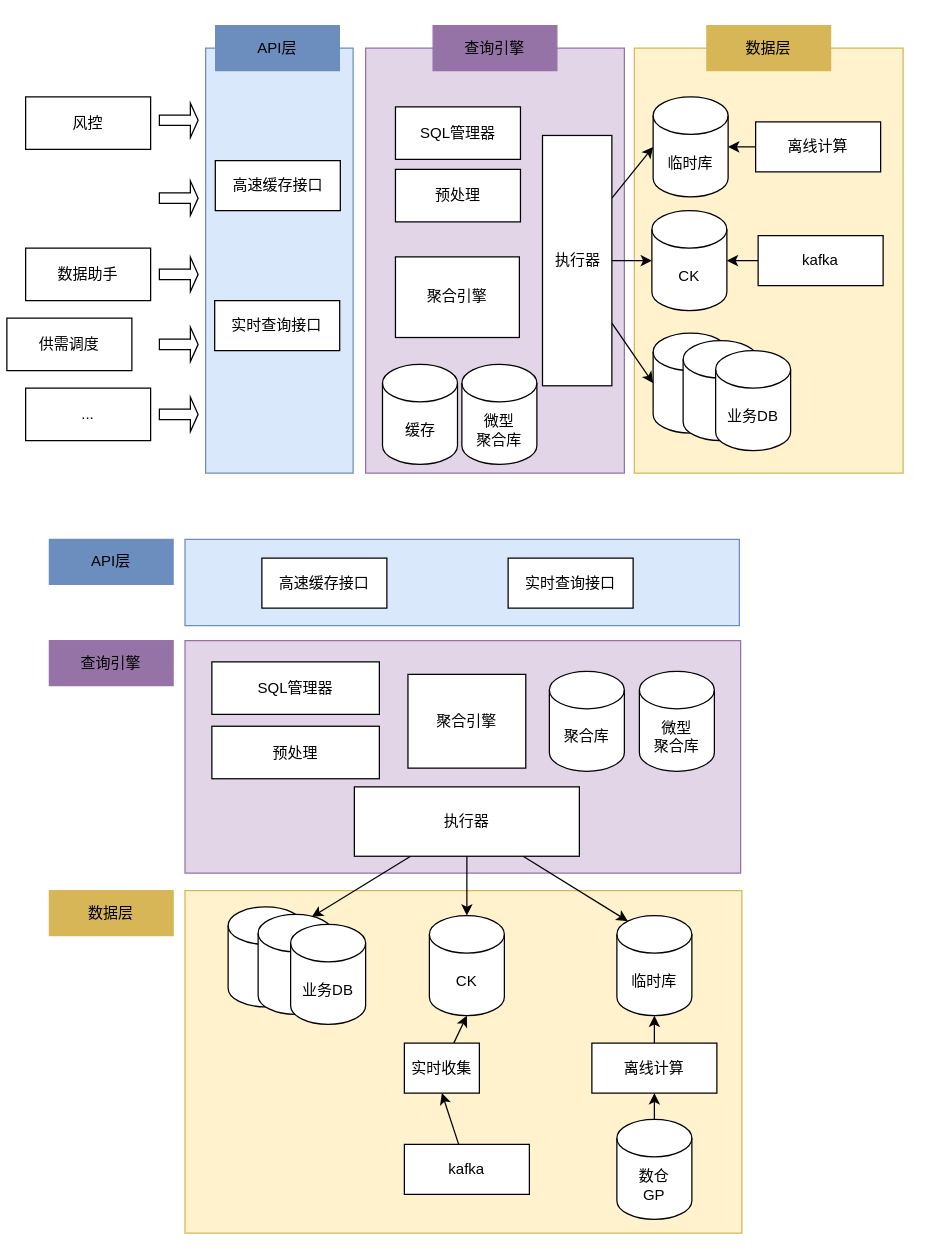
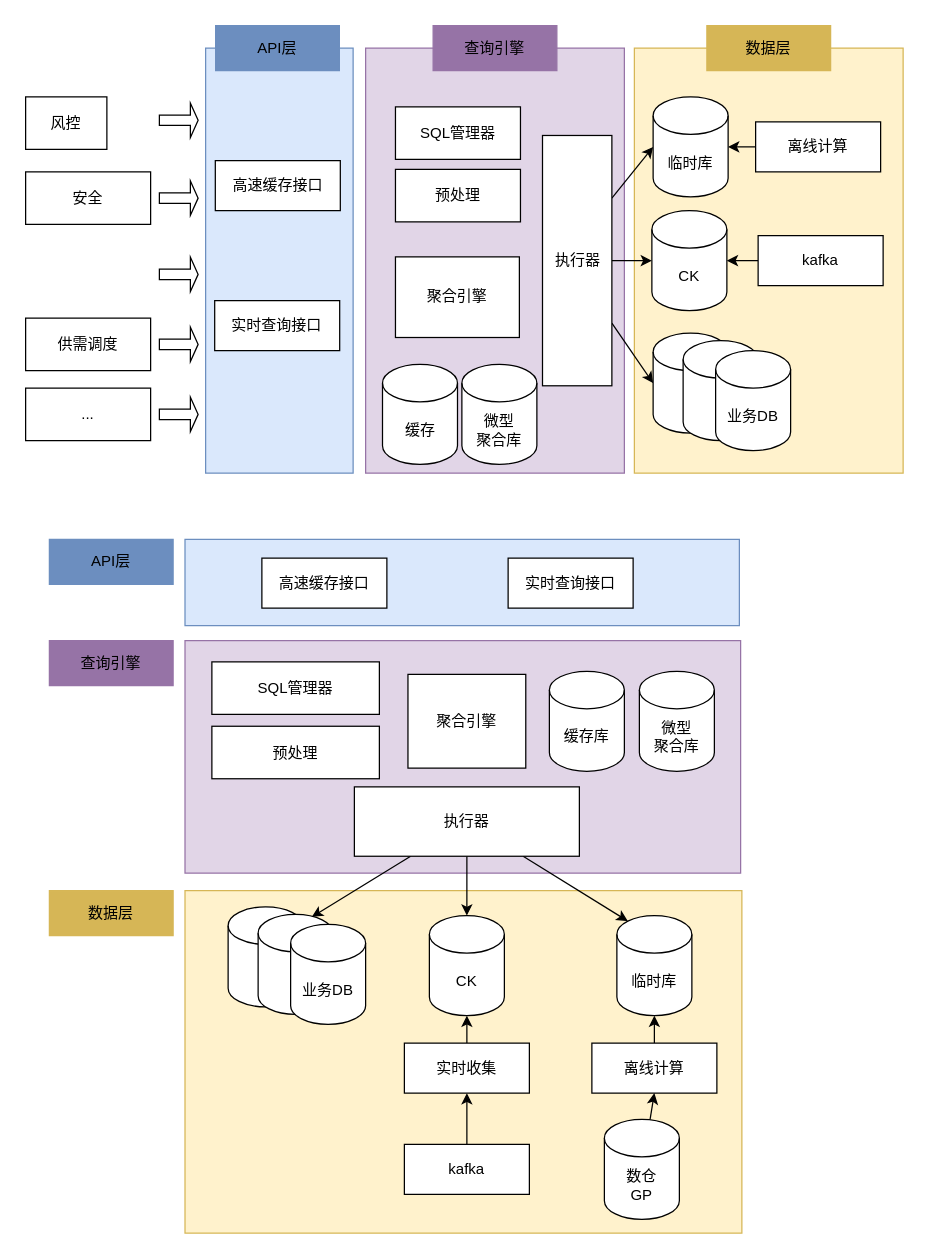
- <mxCell id="60" value="风控" style="rounded=0;whiteSpace=wrap;html=1;" vertex="1" parent="1"><mxGeometry x="20" y="77" width="100" height="42" as="geometry" /></mxCell>
+ <mxCell id="60" value="风控" style="rounded=0;whiteSpace=wrap;html=1;" vertex="1" parent="1"><mxGeometry x="20" y="77" width="65" height="42" as="geometry" /></mxCell>
+ <mxCell id="61" value="安全" style="rounded=0;whiteSpace=wrap;html=1;" vertex="1" parent="1"><mxGeometry x="20" y="137" width="100" height="42" as="geometry" /></mxCell>
- <mxCell id="62" value="数据助手" style="rounded=0;whiteSpace=wrap;html=1;" vertex="1" parent="1"><mxGeometry x="20" y="198" width="100" height="42" as="geometry" /></mxCell>
- <mxCell id="63" value="供需调度" style="rounded=0;whiteSpace=wrap;html=1;" vertex="1" parent="1"><mxGeometry x="5" y="254" width="100" height="42" as="geometry" /></mxCell>
+ <mxCell id="63" value="供需调度" style="rounded=0;whiteSpace=wrap;html=1;" vertex="1" parent="1"><mxGeometry x="20" y="254" width="100" height="42" as="geometry" /></mxCell>
- <mxCell id="45" value="聚合库" style="shape=cylinder3;whiteSpace=wrap;html=1;boundedLbl=1;backgroundOutline=1;size=15;" vertex="1" parent="1"><mxGeometry x="439" y="536.5" width="60" height="80" as="geometry" /></mxCell>
+ <mxCell id="45" value="缓存库" style="shape=cylinder3;whiteSpace=wrap;html=1;boundedLbl=1;backgroundOutline=1;size=15;" vertex="1" parent="1"><mxGeometry x="439" y="536.5" width="60" height="80" as="geometry" /></mxCell>
- <mxCell id="58" value="实时收集" style="rounded=0;whiteSpace=wrap;html=1;" vertex="1" parent="1"><mxGeometry x="323" y="834" width="60" height="40" as="geometry" /></mxCell>
+ <mxCell id="58" value="实时收集" style="rounded=0;whiteSpace=wrap;html=1;" vertex="1" parent="1"><mxGeometry x="323" y="834" width="100" height="40" as="geometry" /></mxCell>
- <mxCell id="56" value="数仓&lt;br&gt;GP" style="shape=cylinder3;whiteSpace=wrap;html=1;boundedLbl=1;backgroundOutline=1;size=15;" vertex="1" parent="1"><mxGeometry x="493" y="895" width="60" height="80" as="geometry" /></mxCell>
+ <mxCell id="56" value="数仓&lt;br&gt;GP" style="shape=cylinder3;whiteSpace=wrap;html=1;boundedLbl=1;backgroundOutline=1;size=15;" vertex="1" parent="1"><mxGeometry x="483" y="895" width="60" height="80" as="geometry" /></mxCell>
